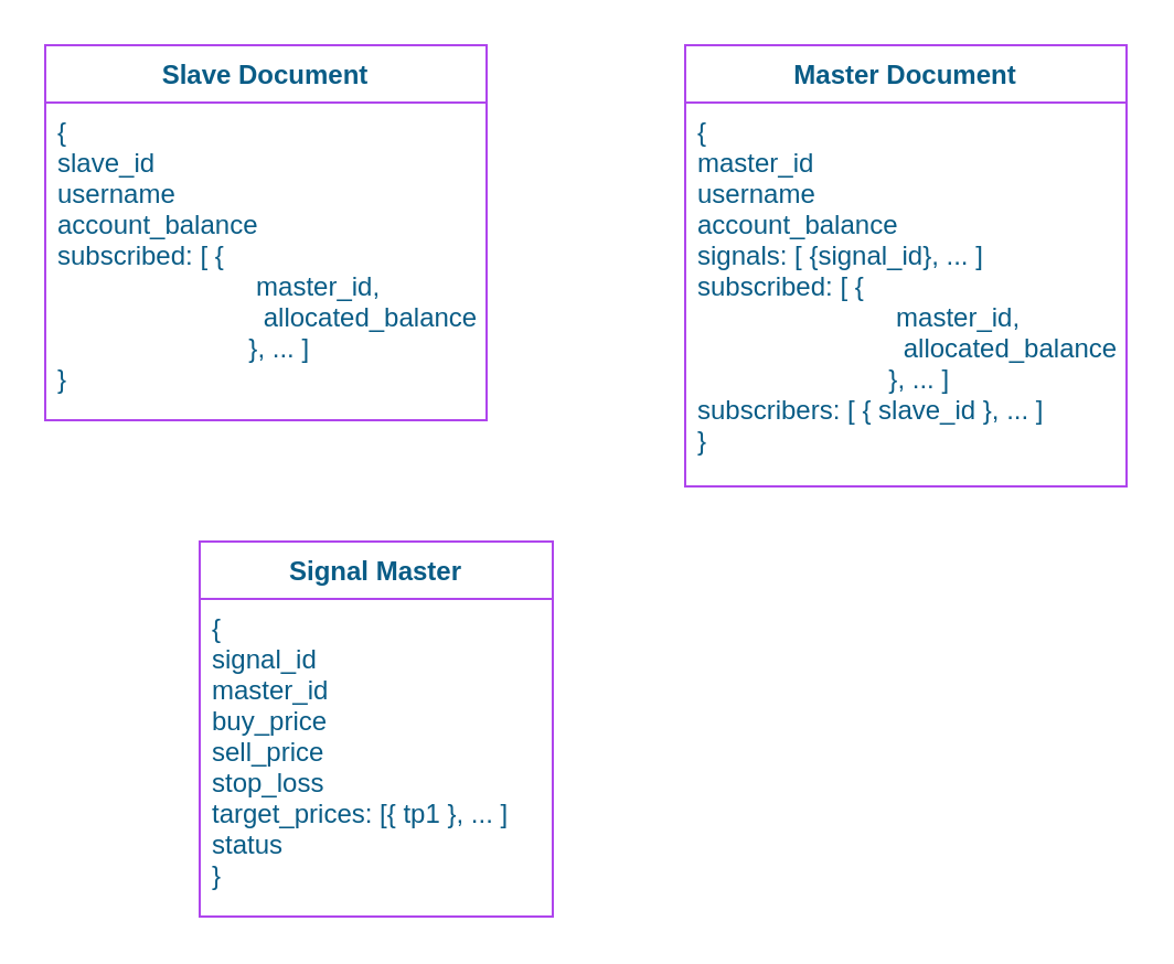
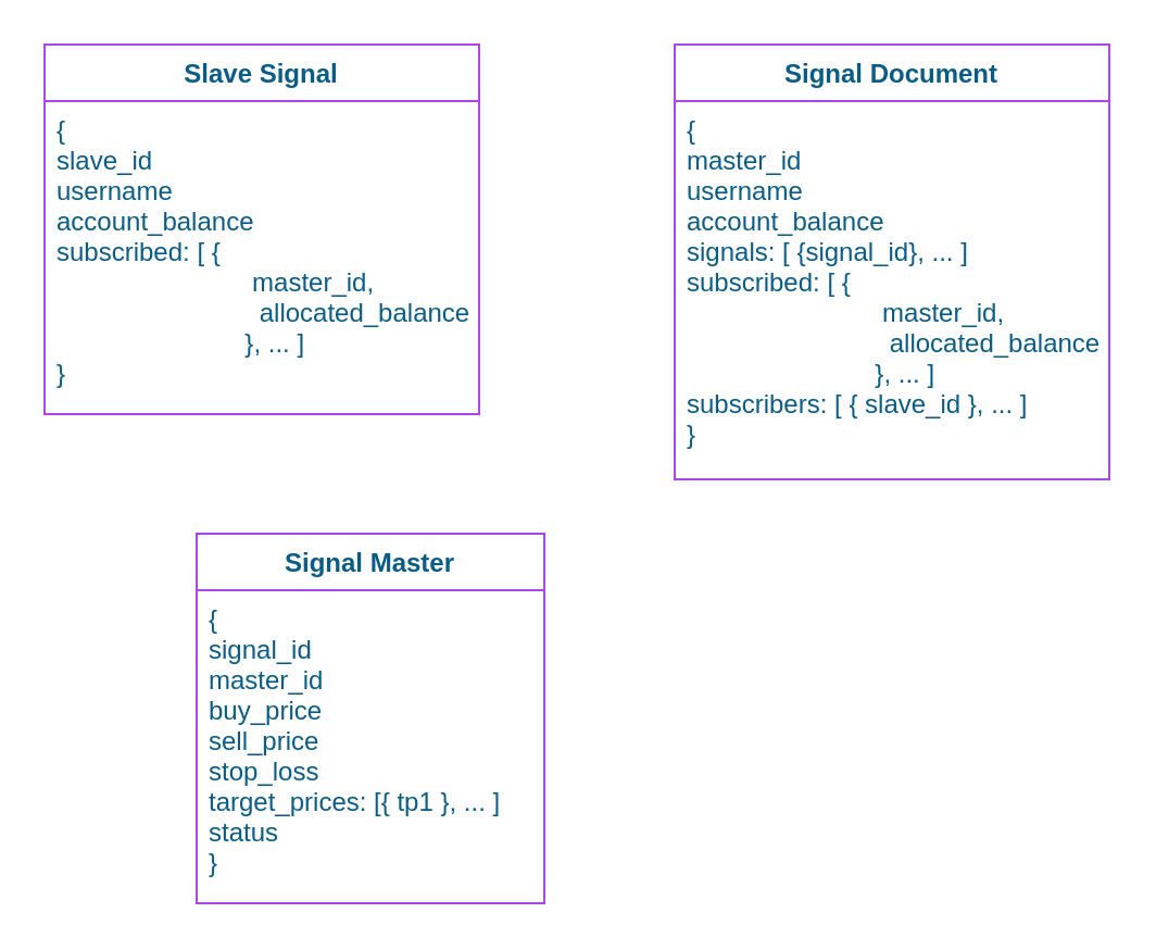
- <mxCell id="2" value="Slave Document" style="swimlane;fontStyle=1;childLayout=stackLayout;horizontal=1;startSize=26;fillColor=none;horizontalStack=0;resizeParent=1;resizeParentMax=0;resizeLast=0;collapsible=1;marginBottom=0;rounded=0;sketch=0;strokeColor=#AF45ED;fontColor=#095C86;" vertex="1" parent="1"><mxGeometry x="20" y="20" width="200" height="170" as="geometry" /></mxCell>
+ <mxCell id="2" value="Slave Signal" style="swimlane;fontStyle=1;childLayout=stackLayout;horizontal=1;startSize=26;fillColor=none;horizontalStack=0;resizeParent=1;resizeParentMax=0;resizeLast=0;collapsible=1;marginBottom=0;rounded=0;sketch=0;strokeColor=#AF45ED;fontColor=#095C86;" vertex="1" parent="1"><mxGeometry x="20" y="20" width="200" height="170" as="geometry" /></mxCell>
- <mxCell id="4" value="Master Document" style="swimlane;fontStyle=1;childLayout=stackLayout;horizontal=1;startSize=26;fillColor=none;horizontalStack=0;resizeParent=1;resizeParentMax=0;resizeLast=0;collapsible=1;marginBottom=0;rounded=0;sketch=0;strokeColor=#AF45ED;fontColor=#095C86;" vertex="1" parent="1"><mxGeometry x="310" y="20" width="200" height="200" as="geometry" /></mxCell>
+ <mxCell id="4" value="Signal Document" style="swimlane;fontStyle=1;childLayout=stackLayout;horizontal=1;startSize=26;fillColor=none;horizontalStack=0;resizeParent=1;resizeParentMax=0;resizeLast=0;collapsible=1;marginBottom=0;rounded=0;sketch=0;strokeColor=#AF45ED;fontColor=#095C86;" vertex="1" parent="1"><mxGeometry x="310" y="20" width="200" height="200" as="geometry" /></mxCell>
